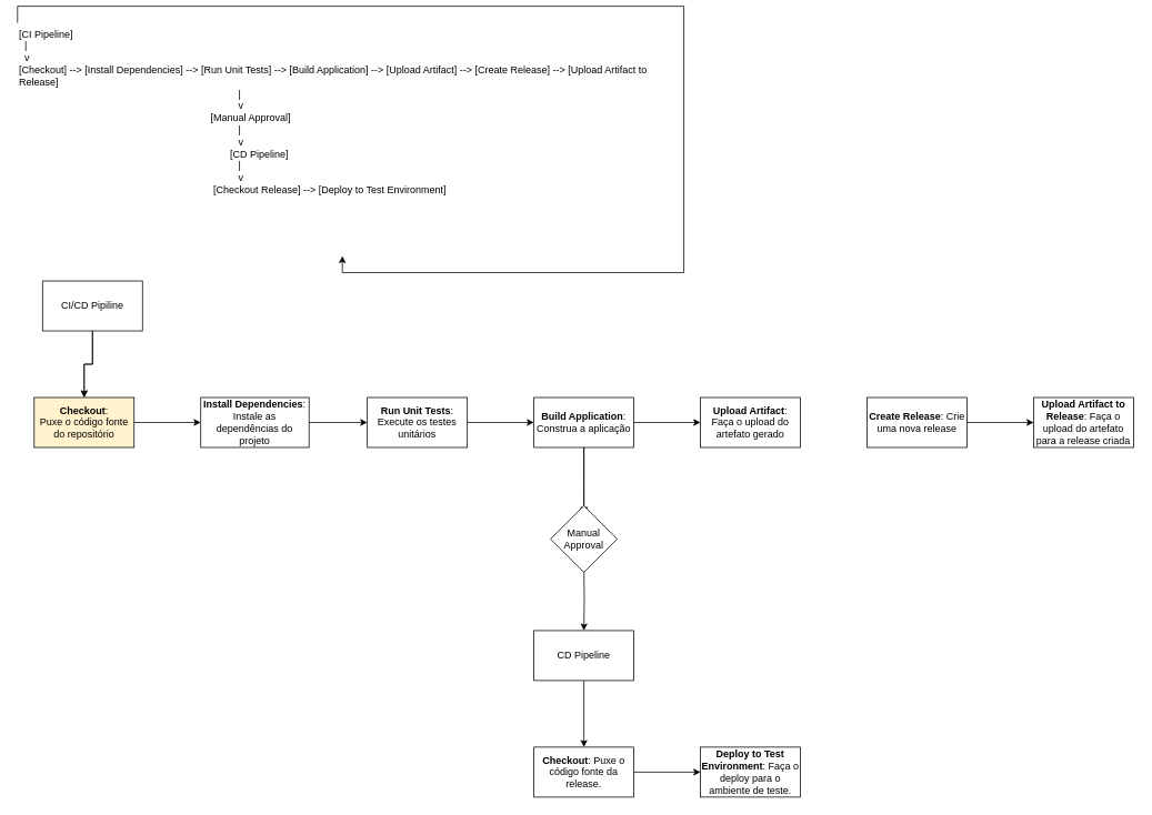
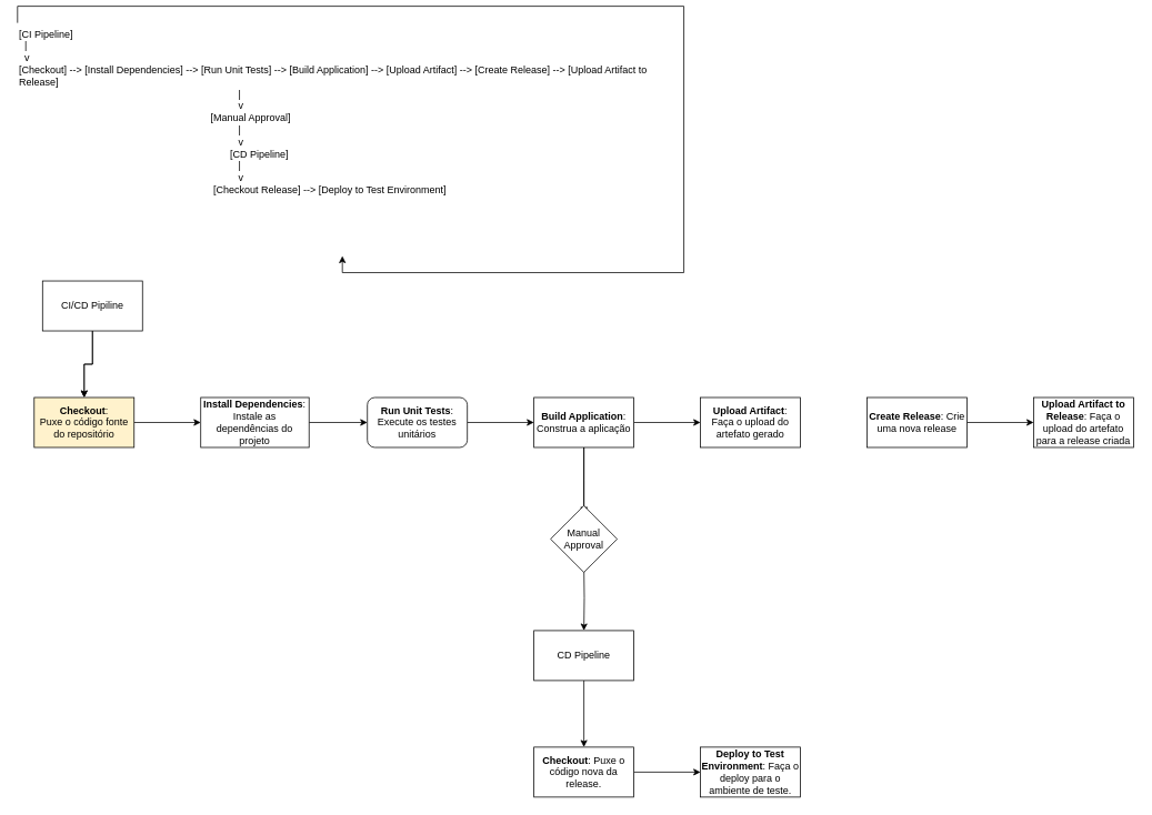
- <mxCell id="12" value="&lt;strong&gt;Run Unit Tests&lt;/strong&gt;: Execute os testes unitários" style="rounded=0;whiteSpace=wrap;html=1;" vertex="1" parent="1"><mxGeometry x="440" y="470" width="120" height="60" as="geometry" /></mxCell>
+ <mxCell id="12" value="&lt;strong&gt;Run Unit Tests&lt;/strong&gt;: Execute os testes unitários" style="whiteSpace=wrap;html=1;rounded=1;" vertex="1" parent="1"><mxGeometry x="440" y="470" width="120" height="60" as="geometry" /></mxCell>
- <mxCell id="21" value="&lt;strong&gt;Checkout&lt;/strong&gt;: Puxe o código fonte da release." style="rounded=0;whiteSpace=wrap;html=1;" vertex="1" parent="1"><mxGeometry x="640" y="890" width="120" height="60" as="geometry" /></mxCell>
+ <mxCell id="21" value="&lt;strong&gt;Checkout&lt;/strong&gt;: Puxe o código nova da release." style="rounded=0;whiteSpace=wrap;html=1;" vertex="1" parent="1"><mxGeometry x="640" y="890" width="120" height="60" as="geometry" /></mxCell>
